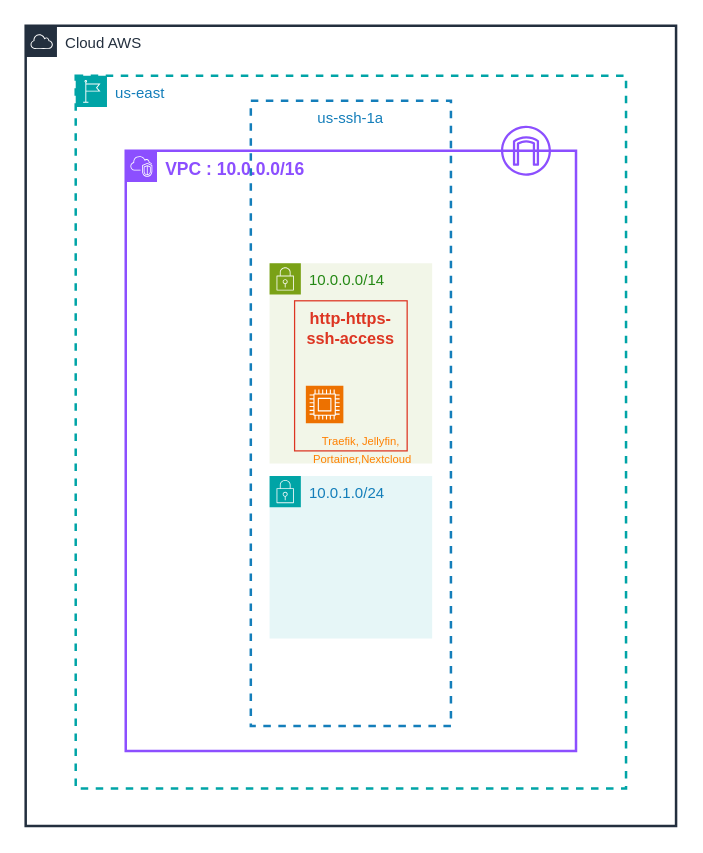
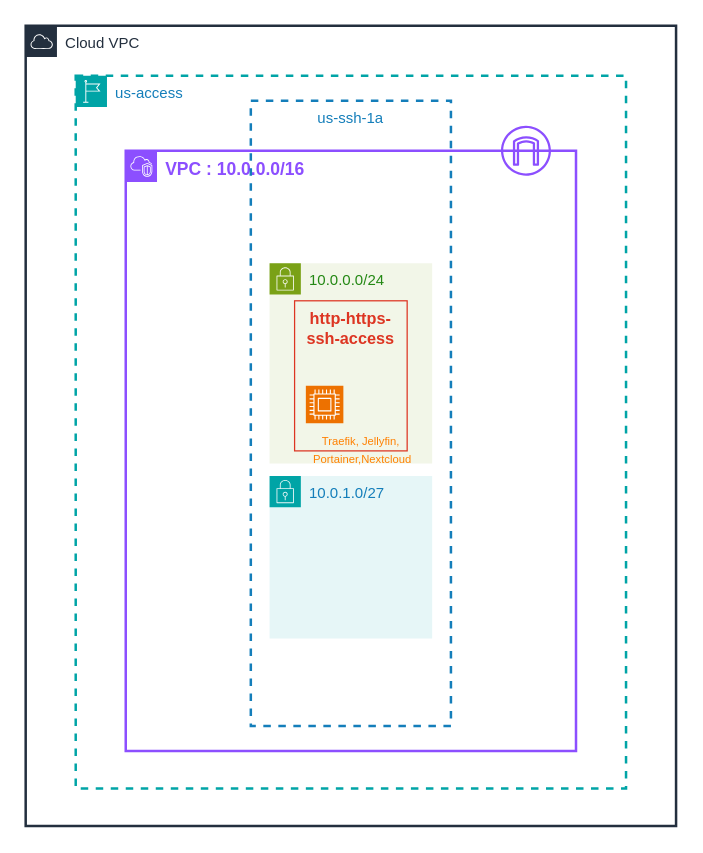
- <mxCell id="2" value="Cloud AWS" style="points=[[0,0],[0.25,0],[0.5,0],[0.75,0],[1,0],[1,0.25],[1,0.5],[1,0.75],[1,1],[0.75,1],[0.5,1],[0.25,1],[0,1],[0,0.75],[0,0.5],[0,0.25]];outlineConnect=0;gradientColor=none;html=1;whiteSpace=wrap;fontSize=12;fontStyle=0;container=1;pointerEvents=0;collapsible=0;recursiveResize=0;shape=mxgraph.aws4.group;grIcon=mxgraph.aws4.group_aws_cloud;strokeColor=#232F3E;fillColor=none;verticalAlign=top;align=left;spacingLeft=30;fontColor=#232F3E;dashed=0;strokeWidth=2;" parent="1" vertex="1"><mxGeometry x="20" y="20" width="520" height="640" as="geometry" /></mxCell>
+ <mxCell id="2" value="Cloud VPC" style="points=[[0,0],[0.25,0],[0.5,0],[0.75,0],[1,0],[1,0.25],[1,0.5],[1,0.75],[1,1],[0.75,1],[0.5,1],[0.25,1],[0,1],[0,0.75],[0,0.5],[0,0.25]];outlineConnect=0;gradientColor=none;html=1;whiteSpace=wrap;fontSize=12;fontStyle=0;container=1;pointerEvents=0;collapsible=0;recursiveResize=0;shape=mxgraph.aws4.group;grIcon=mxgraph.aws4.group_aws_cloud;strokeColor=#232F3E;fillColor=none;verticalAlign=top;align=left;spacingLeft=30;fontColor=#232F3E;dashed=0;strokeWidth=2;" parent="1" vertex="1"><mxGeometry x="20" y="20" width="520" height="640" as="geometry" /></mxCell>
- <mxCell id="3" value="us-east" style="points=[[0,0],[0.25,0],[0.5,0],[0.75,0],[1,0],[1,0.25],[1,0.5],[1,0.75],[1,1],[0.75,1],[0.5,1],[0.25,1],[0,1],[0,0.75],[0,0.5],[0,0.25]];outlineConnect=0;gradientColor=none;html=1;whiteSpace=wrap;fontSize=12;fontStyle=0;container=1;pointerEvents=0;collapsible=0;recursiveResize=0;shape=mxgraph.aws4.group;grIcon=mxgraph.aws4.group_region;strokeColor=#00A4A6;fillColor=none;verticalAlign=top;align=left;spacingLeft=30;fontColor=#147EBA;dashed=1;strokeWidth=2;" parent="2" vertex="1"><mxGeometry x="40" y="40" width="440" height="570" as="geometry" /></mxCell>
+ <mxCell id="3" value="us-access" style="points=[[0,0],[0.25,0],[0.5,0],[0.75,0],[1,0],[1,0.25],[1,0.5],[1,0.75],[1,1],[0.75,1],[0.5,1],[0.25,1],[0,1],[0,0.75],[0,0.5],[0,0.25]];outlineConnect=0;gradientColor=none;html=1;whiteSpace=wrap;fontSize=12;fontStyle=0;container=1;pointerEvents=0;collapsible=0;recursiveResize=0;shape=mxgraph.aws4.group;grIcon=mxgraph.aws4.group_region;strokeColor=#00A4A6;fillColor=none;verticalAlign=top;align=left;spacingLeft=30;fontColor=#147EBA;dashed=1;strokeWidth=2;" parent="2" vertex="1"><mxGeometry x="40" y="40" width="440" height="570" as="geometry" /></mxCell>
- <mxCell id="6" value="10.0.0.0/14" style="points=[[0,0],[0.25,0],[0.5,0],[0.75,0],[1,0],[1,0.25],[1,0.5],[1,0.75],[1,1],[0.75,1],[0.5,1],[0.25,1],[0,1],[0,0.75],[0,0.5],[0,0.25]];outlineConnect=0;gradientColor=none;html=1;whiteSpace=wrap;fontSize=12;fontStyle=0;container=1;pointerEvents=0;collapsible=0;recursiveResize=0;shape=mxgraph.aws4.group;grIcon=mxgraph.aws4.group_security_group;grStroke=0;strokeColor=#7AA116;fillColor=#F2F6E8;verticalAlign=top;align=left;spacingLeft=30;fontColor=#248814;dashed=0;strokeWidth=2;" parent="4" vertex="1"><mxGeometry x="115" y="90" width="130" height="160" as="geometry" /></mxCell>
+ <mxCell id="6" value="10.0.0.0/24" style="points=[[0,0],[0.25,0],[0.5,0],[0.75,0],[1,0],[1,0.25],[1,0.5],[1,0.75],[1,1],[0.75,1],[0.5,1],[0.25,1],[0,1],[0,0.75],[0,0.5],[0,0.25]];outlineConnect=0;gradientColor=none;html=1;whiteSpace=wrap;fontSize=12;fontStyle=0;container=1;pointerEvents=0;collapsible=0;recursiveResize=0;shape=mxgraph.aws4.group;grIcon=mxgraph.aws4.group_security_group;grStroke=0;strokeColor=#7AA116;fillColor=#F2F6E8;verticalAlign=top;align=left;spacingLeft=30;fontColor=#248814;dashed=0;strokeWidth=2;" parent="4" vertex="1"><mxGeometry x="115" y="90" width="130" height="160" as="geometry" /></mxCell>
- <mxCell id="10" value="10.0.1.0/24" style="points=[[0,0],[0.25,0],[0.5,0],[0.75,0],[1,0],[1,0.25],[1,0.5],[1,0.75],[1,1],[0.75,1],[0.5,1],[0.25,1],[0,1],[0,0.75],[0,0.5],[0,0.25]];outlineConnect=0;gradientColor=none;html=1;whiteSpace=wrap;fontSize=12;fontStyle=0;container=1;pointerEvents=0;collapsible=0;recursiveResize=0;shape=mxgraph.aws4.group;grIcon=mxgraph.aws4.group_security_group;grStroke=0;strokeColor=#00A4A6;fillColor=#E6F6F7;verticalAlign=top;align=left;spacingLeft=30;fontColor=#147EBA;dashed=0;" parent="4" vertex="1"><mxGeometry x="115" y="260" width="130" height="130" as="geometry" /></mxCell>
+ <mxCell id="10" value="10.0.1.0/27" style="points=[[0,0],[0.25,0],[0.5,0],[0.75,0],[1,0],[1,0.25],[1,0.5],[1,0.75],[1,1],[0.75,1],[0.5,1],[0.25,1],[0,1],[0,0.75],[0,0.5],[0,0.25]];outlineConnect=0;gradientColor=none;html=1;whiteSpace=wrap;fontSize=12;fontStyle=0;container=1;pointerEvents=0;collapsible=0;recursiveResize=0;shape=mxgraph.aws4.group;grIcon=mxgraph.aws4.group_security_group;grStroke=0;strokeColor=#00A4A6;fillColor=#E6F6F7;verticalAlign=top;align=left;spacingLeft=30;fontColor=#147EBA;dashed=0;" parent="4" vertex="1"><mxGeometry x="115" y="260" width="130" height="130" as="geometry" /></mxCell>
